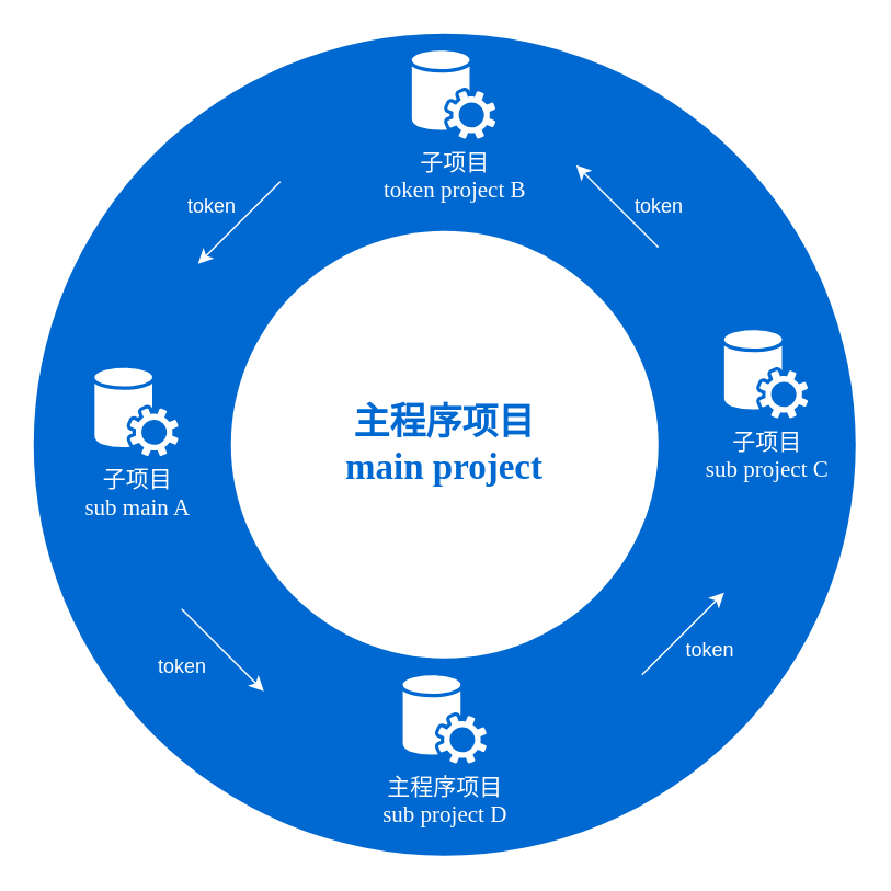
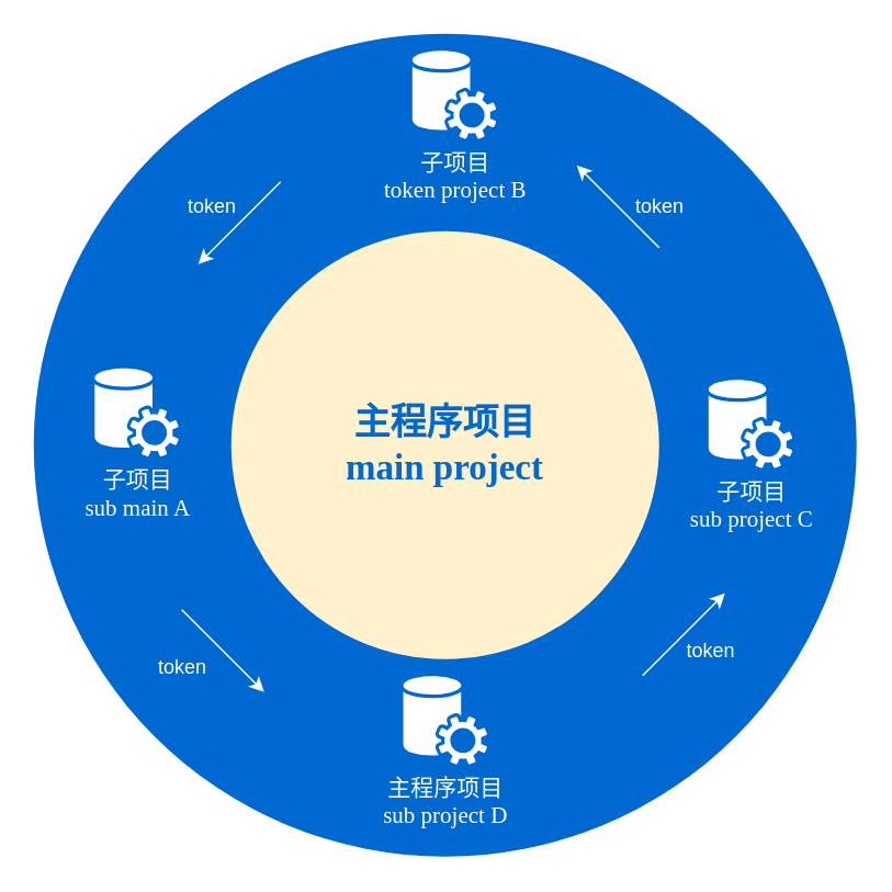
- <mxCell id="6" value="子项目&lt;br&gt;sub project C" style="shadow=0;dashed=0;html=1;strokeColor=none;fillColor=#ffffff;labelPosition=center;verticalLabelPosition=bottom;verticalAlign=top;shape=mxgraph.office.services.central_management_service;rounded=0;comic=0;fontFamily=Verdana;fontSize=14;fontColor=#FFFFFF;" vertex="1" parent="1"><mxGeometry x="440" y="200" width="51" height="54" as="geometry" /></mxCell>
+ <mxCell id="6" value="子项目&lt;br&gt;sub project C" style="shadow=0;dashed=0;html=1;strokeColor=none;fillColor=#ffffff;labelPosition=center;verticalLabelPosition=bottom;verticalAlign=top;shape=mxgraph.office.services.central_management_service;rounded=0;comic=0;fontFamily=Verdana;fontSize=14;fontColor=#FFFFFF;" vertex="1" parent="1"><mxGeometry x="430" y="230" width="51" height="54" as="geometry" /></mxCell>
- <mxCell id="3" value="主程序项目&lt;br&gt;main project" style="ellipse;whiteSpace=wrap;html=1;rounded=0;shadow=0;comic=0;strokeWidth=1;fontFamily=Verdana;fontSize=22;strokeColor=none;fillColor=#ffffff;fontColor=#0069D1;fontStyle=1" parent="1" vertex="1"><mxGeometry x="140" y="140" width="260" height="260" as="geometry" /></mxCell>
+ <mxCell id="3" value="主程序项目&lt;br&gt;main project" style="ellipse;whiteSpace=wrap;html=1;rounded=0;shadow=0;comic=0;strokeWidth=1;fontFamily=Verdana;fontSize=22;strokeColor=none;fillColor=#fff2cc;fontColor=#0069D1;fontStyle=1;" parent="1" vertex="1"><mxGeometry x="140" y="140" width="260" height="260" as="geometry" /></mxCell>
